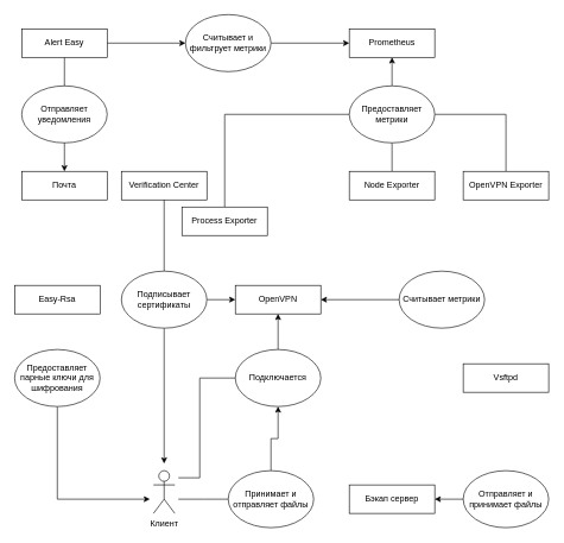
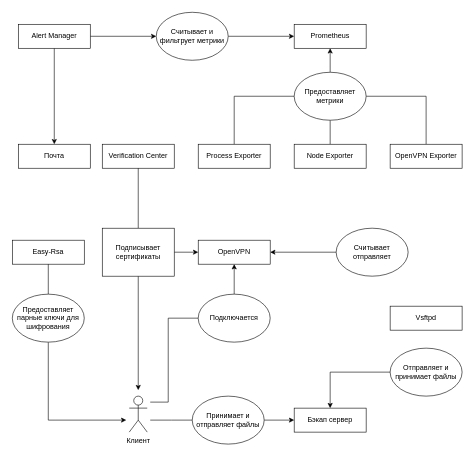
- <mxCell id="14" value="Alert Easy" style="whiteSpace=wrap;html=1;" vertex="1" parent="1"><mxGeometry x="30" y="40" width="120" height="40" as="geometry" /></mxCell>
+ <mxCell id="14" value="Alert Manager" style="whiteSpace=wrap;html=1;" vertex="1" parent="1"><mxGeometry x="30" y="40" width="120" height="40" as="geometry" /></mxCell>
- <mxCell id="33" value="Отправляет уведомления" style="ellipse;whiteSpace=wrap;html=1;" vertex="1" parent="1"><mxGeometry x="30" y="120" width="120" height="80" as="geometry" /></mxCell>
- <mxCell id="11" value="Process Exporter" style="whiteSpace=wrap;html=1;" vertex="1" parent="1"><mxGeometry x="255" y="290" width="120" height="40" as="geometry" /></mxCell>
+ <mxCell id="11" value="Process Exporter" style="whiteSpace=wrap;html=1;" vertex="1" parent="1"><mxGeometry x="330" y="240" width="120" height="40" as="geometry" /></mxCell>
- <mxCell id="22" value="Подписывает сертификаты" style="ellipse;whiteSpace=wrap;html=1;" vertex="1" parent="1"><mxGeometry x="170" y="380" width="120" height="80" as="geometry" /></mxCell>
+ <mxCell id="22" value="Подписывает сертификаты" style="whiteSpace=wrap;html=1;rounded=0;" vertex="1" parent="1"><mxGeometry x="170" y="380" width="120" height="80" as="geometry" /></mxCell>
- <mxCell id="27" value="Считывает метрики" style="ellipse;whiteSpace=wrap;html=1;" vertex="1" parent="1"><mxGeometry x="560" y="380" width="120" height="80" as="geometry" /></mxCell>
+ <mxCell id="27" value="Считывает отправляет" style="ellipse;whiteSpace=wrap;html=1;" vertex="1" parent="1"><mxGeometry x="560" y="380" width="120" height="80" as="geometry" /></mxCell>
+ <mxCell id="17" value="" style="edgeStyle=none;orthogonalLoop=1;jettySize=auto;html=1;rounded=0;exitX=0.5;exitY=1;exitDx=0;exitDy=0;endArrow=none;endFill=0;" edge="1" parent="1" source="2" target="18"><mxGeometry width="100" relative="1" as="geometry"><mxPoint x="110" y="440" as="sourcePoint" /><mxPoint x="230" y="620" as="targetPoint" /><Array as="points" /></mxGeometry></mxCell>
- <mxCell id="38" value="" style="edgeStyle=orthogonalEdgeStyle;rounded=0;orthogonalLoop=1;jettySize=auto;html=1;" edge="1" parent="1" source="40" target="25"><mxGeometry relative="1" as="geometry" /></mxCell>
+ <mxCell id="38" value="" style="edgeStyle=orthogonalEdgeStyle;rounded=0;orthogonalLoop=1;jettySize=auto;html=1;" edge="1" parent="1" source="40" target="35"><mxGeometry relative="1" as="geometry" /></mxCell>
- <mxCell id="37" value="Отправляет и принимает файлы" style="ellipse;whiteSpace=wrap;html=1;" vertex="1" parent="1"><mxGeometry x="650" y="660" width="120" height="80" as="geometry" /></mxCell>
+ <mxCell id="37" value="Отправляет и принимает файлы" style="ellipse;whiteSpace=wrap;html=1;" vertex="1" parent="1"><mxGeometry x="650" y="580" width="120" height="80" as="geometry" /></mxCell>
